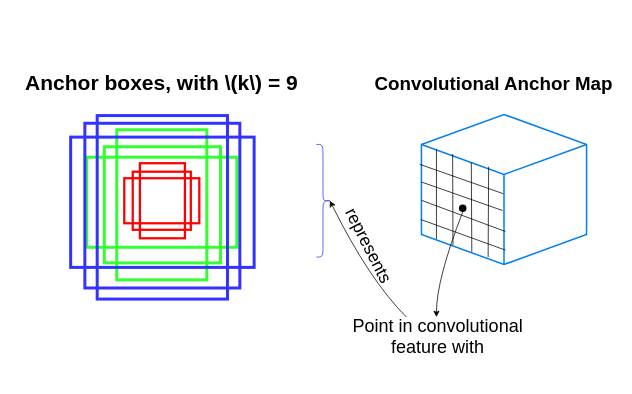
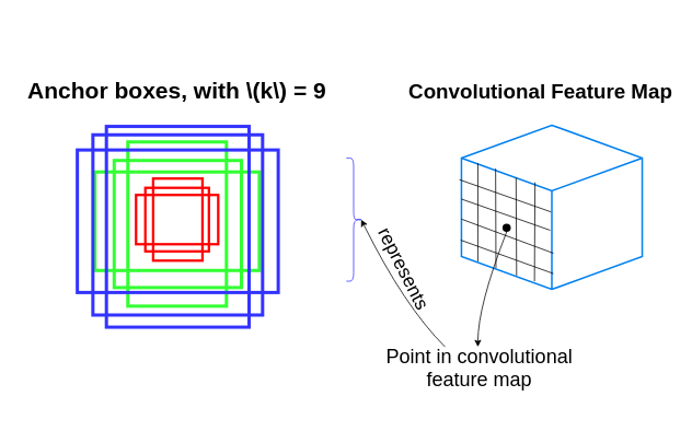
- <mxCell id="11" value="Convolutional Anchor Map" style="text;html=1;strokeColor=none;fillColor=none;align=center;verticalAlign=middle;whiteSpace=wrap;rounded=0;fontStyle=1;fontSize=25;" vertex="1" parent="1"><mxGeometry x="495" y="20" width="325" height="180" as="geometry" /></mxCell>
+ <mxCell id="11" value="Convolutional Feature Map" style="text;html=1;strokeColor=none;fillColor=none;align=center;verticalAlign=middle;whiteSpace=wrap;rounded=0;fontStyle=1;fontSize=25;" vertex="1" parent="1"><mxGeometry x="495" y="20" width="325" height="180" as="geometry" /></mxCell>
- <mxCell id="14" value="Point in convolutional feature with" style="text;html=1;strokeColor=none;fillColor=none;align=center;verticalAlign=middle;whiteSpace=wrap;rounded=0;fontSize=24;" vertex="1" parent="1"><mxGeometry x="466" y="393" width="234" height="110" as="geometry" /></mxCell>
+ <mxCell id="14" value="Point in convolutional feature map" style="text;html=1;strokeColor=none;fillColor=none;align=center;verticalAlign=middle;whiteSpace=wrap;rounded=0;fontSize=24;" vertex="1" parent="1"><mxGeometry x="466" y="393" width="234" height="110" as="geometry" /></mxCell>
